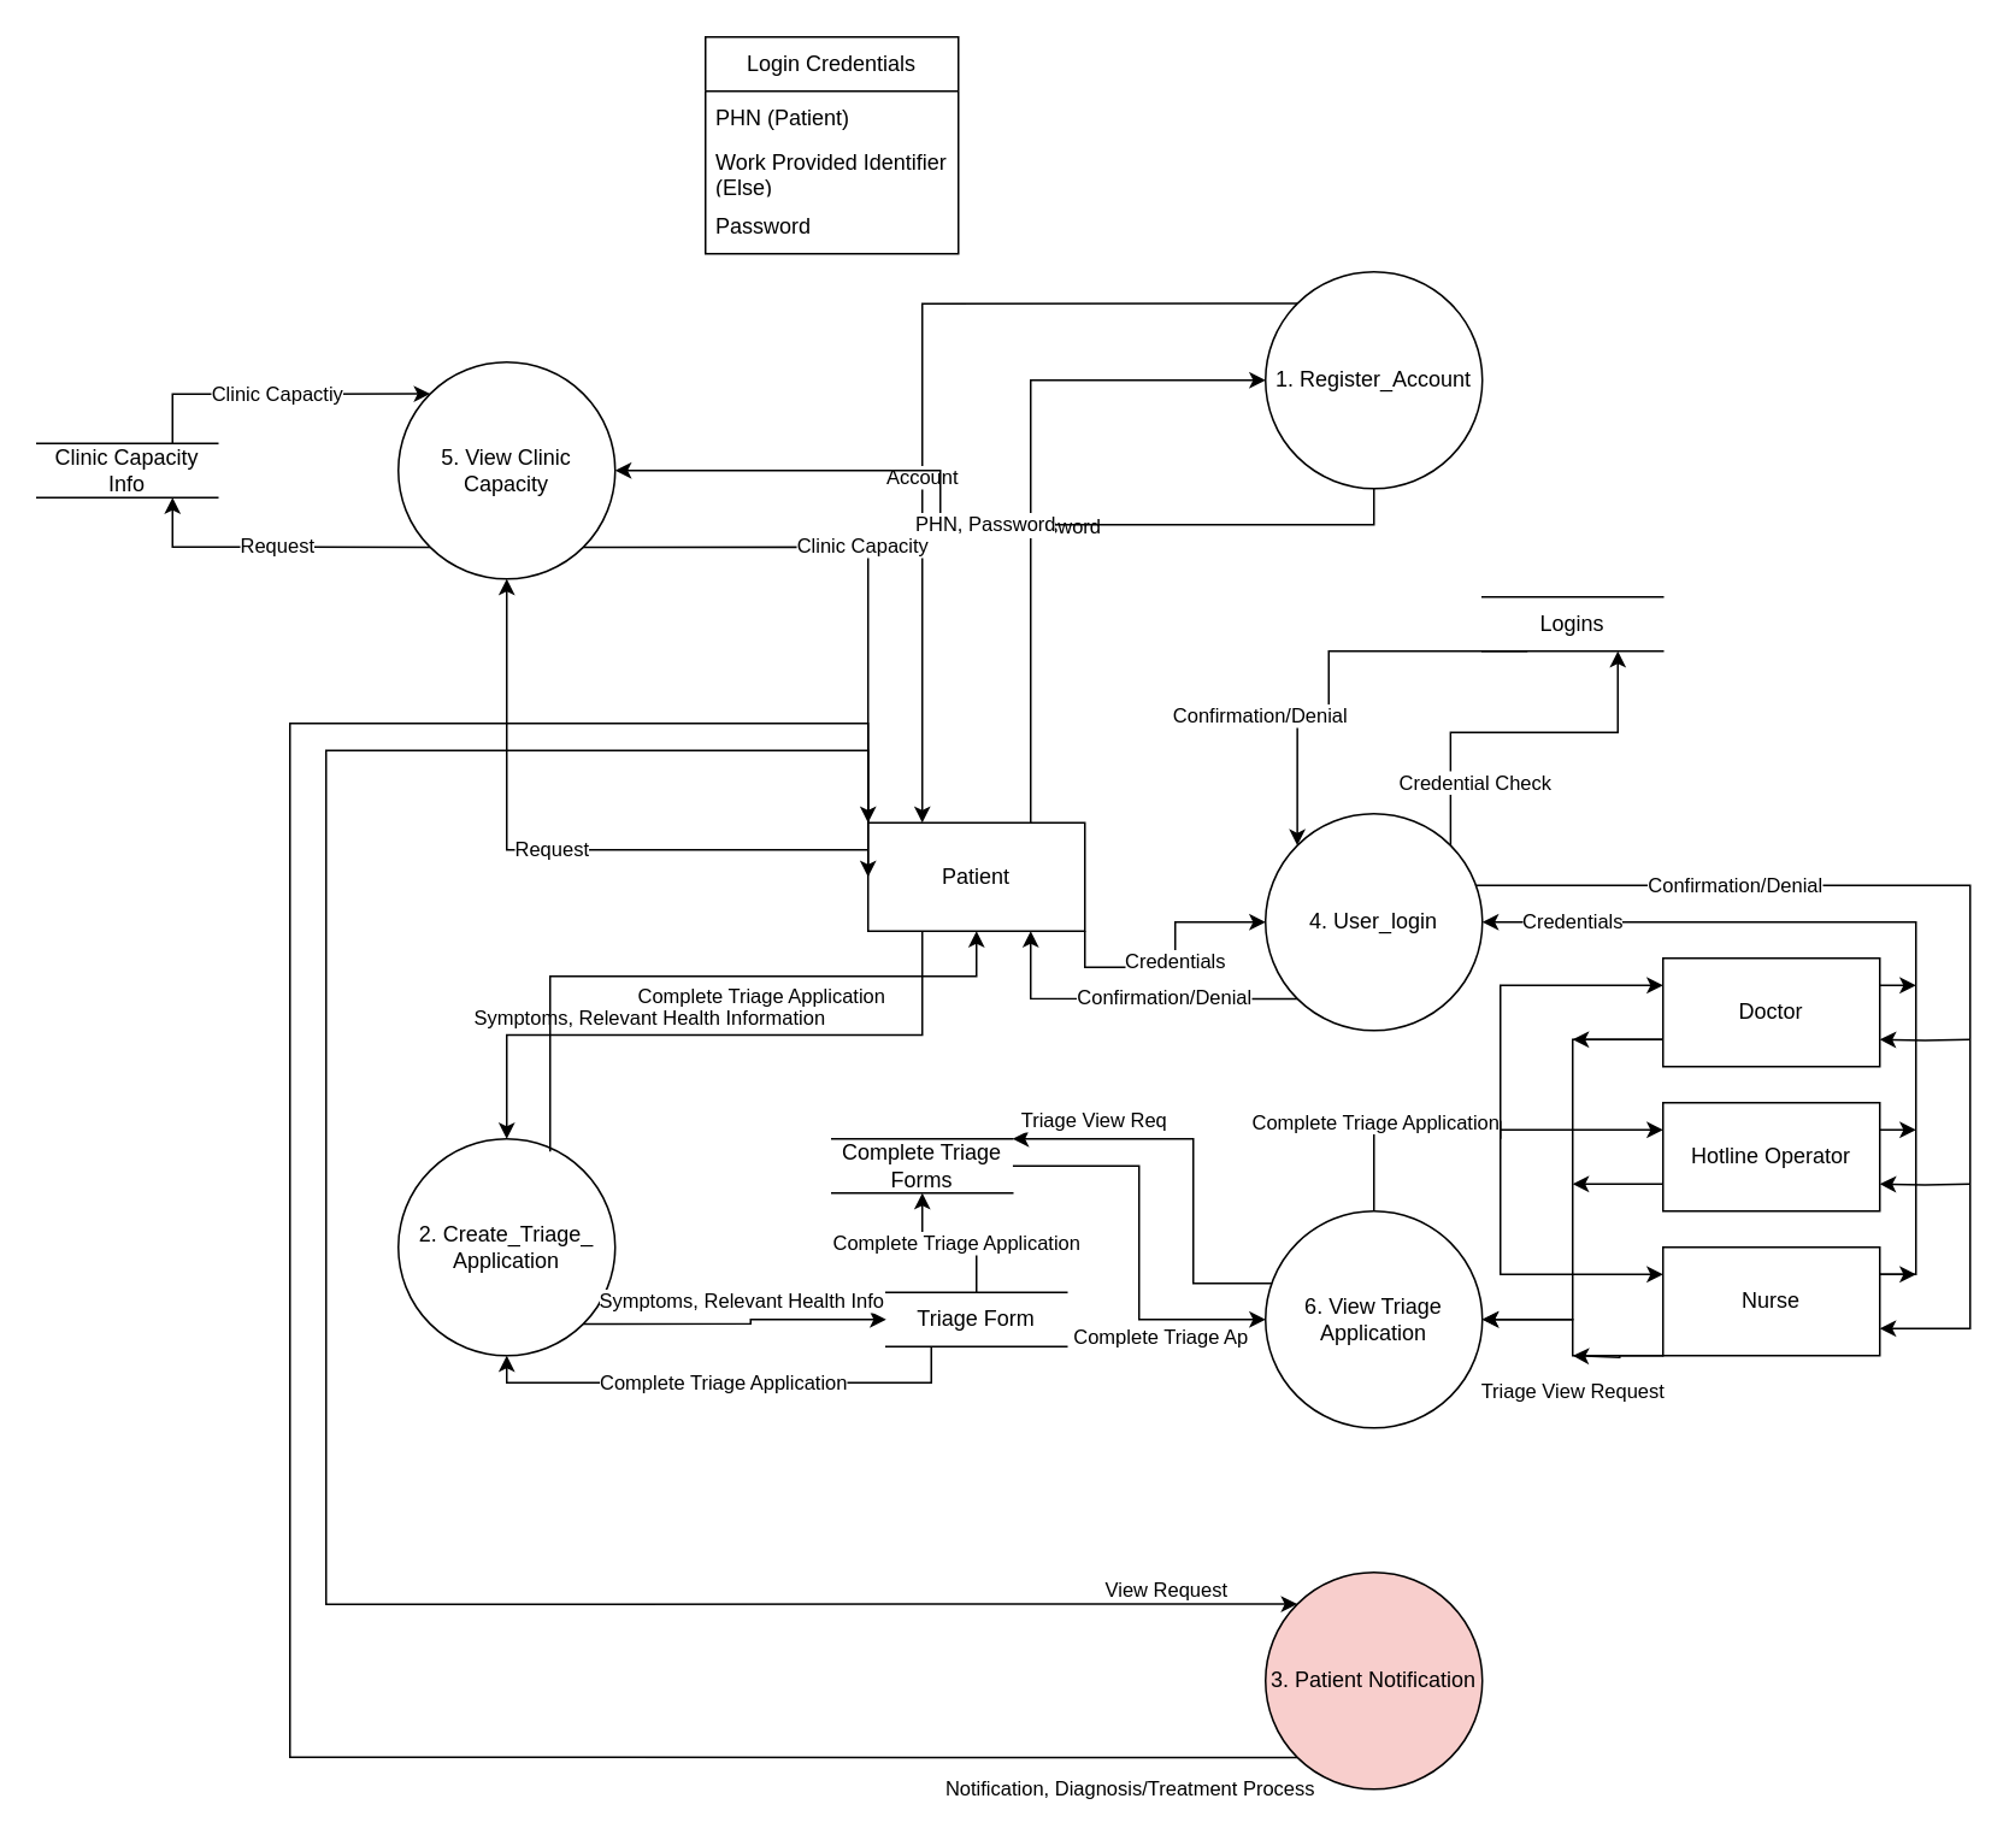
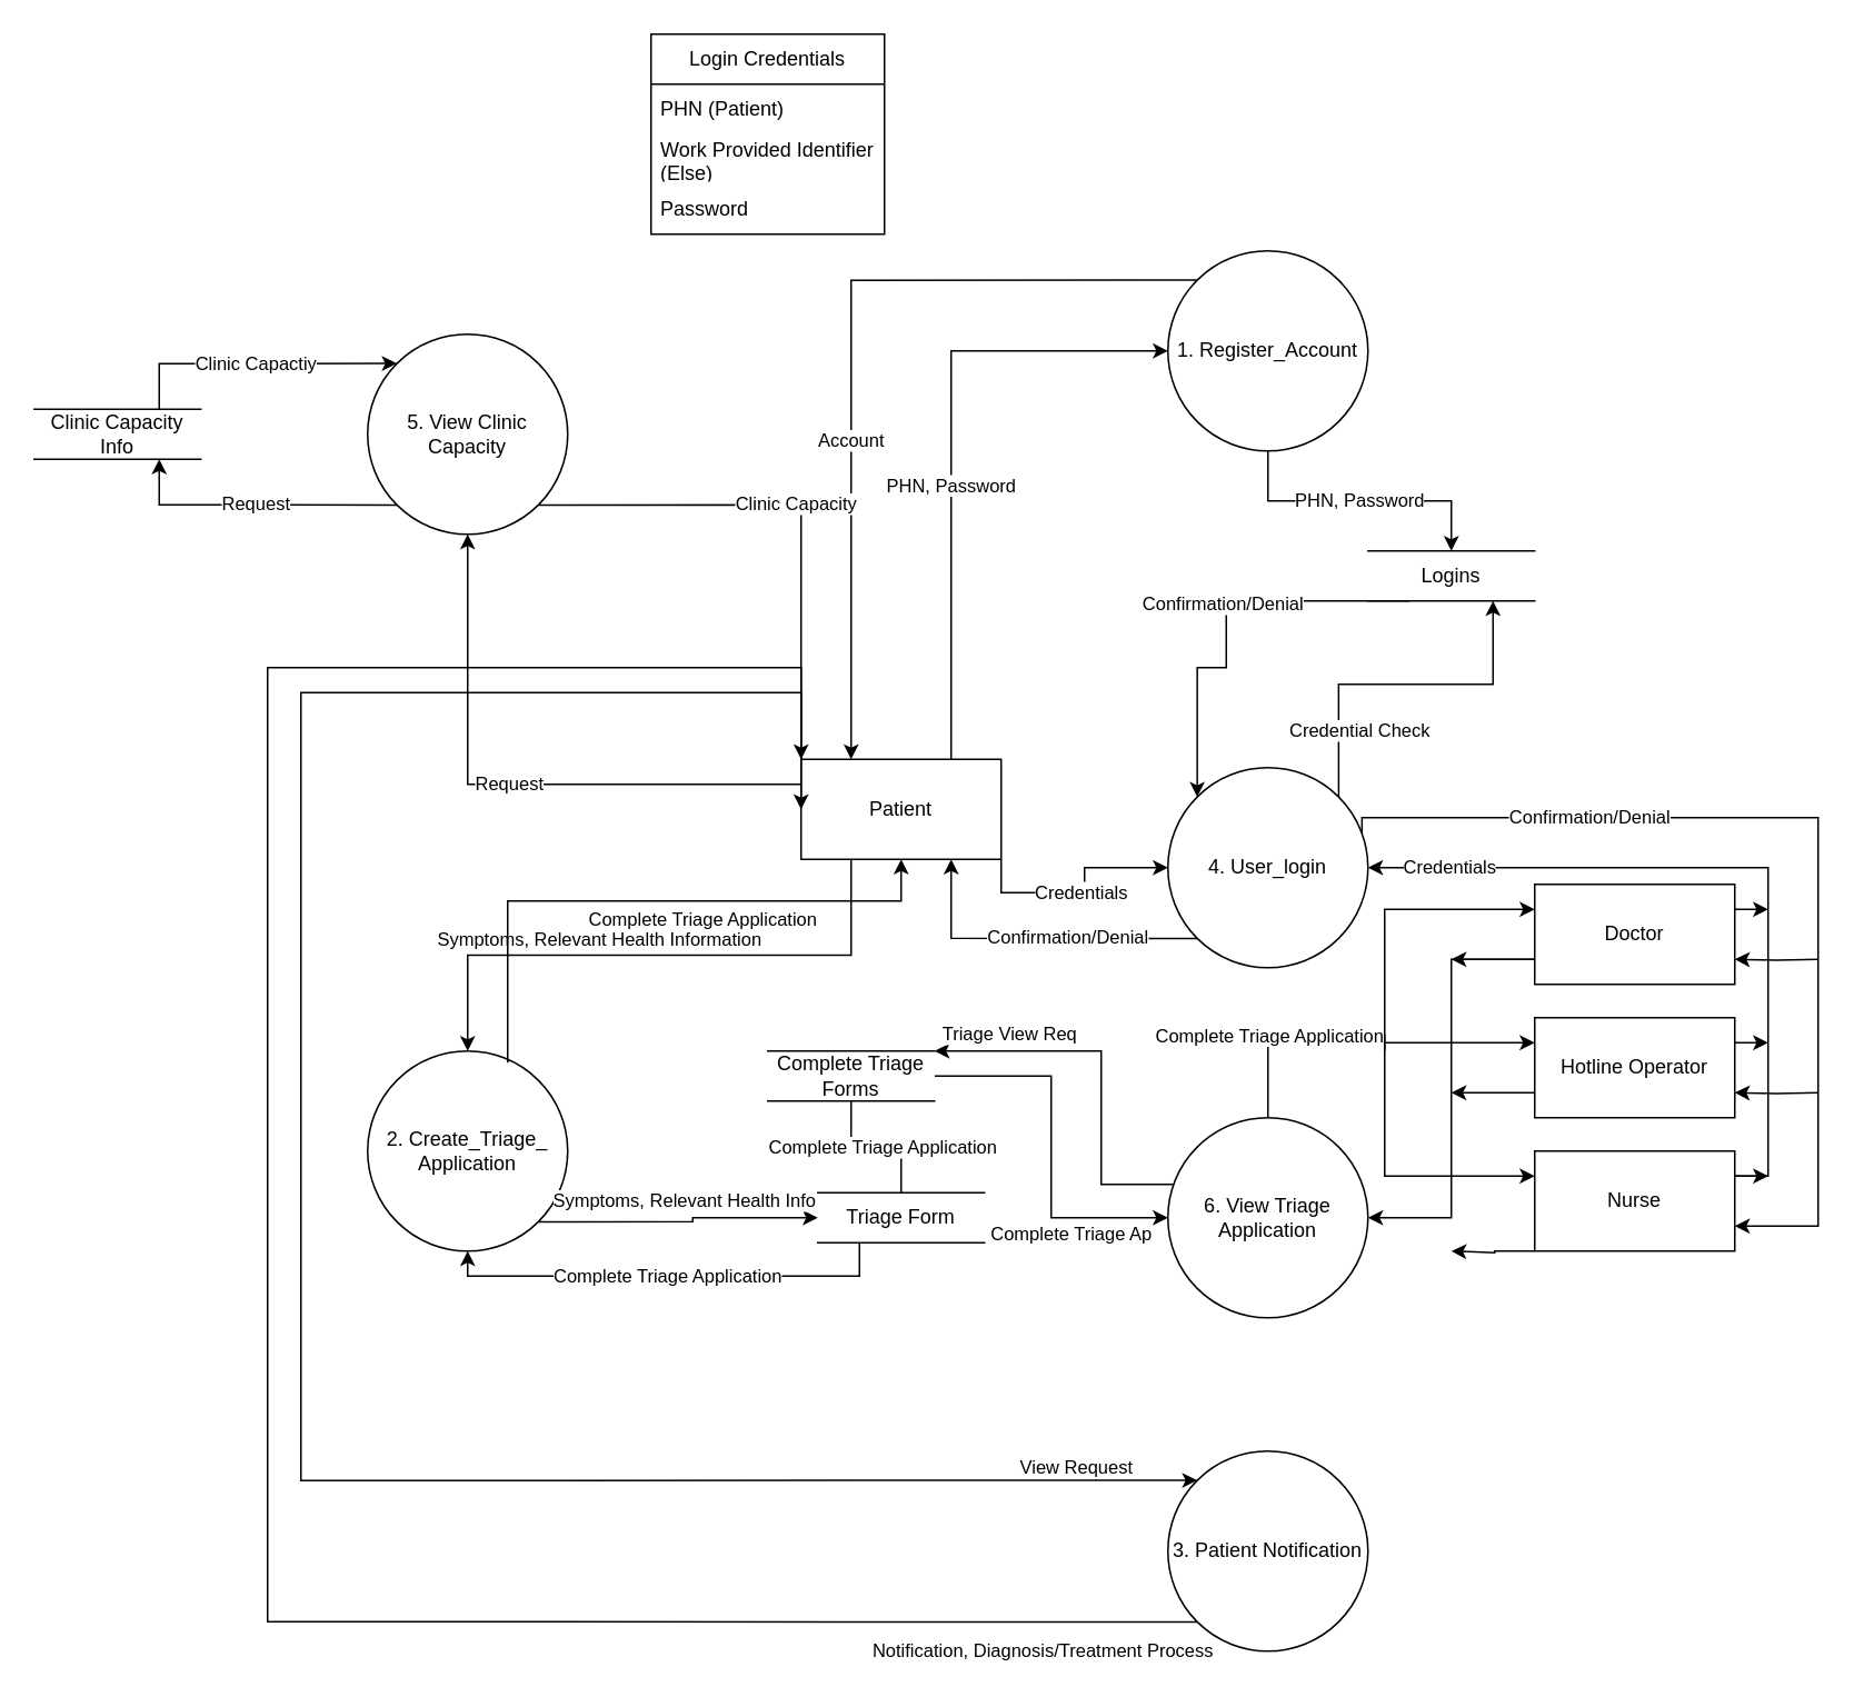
- <mxCell id="9" value="PHN, Password" style="edgeStyle=orthogonalEdgeStyle;rounded=0;orthogonalLoop=1;jettySize=auto;html=1;exitX=0.5;exitY=1;exitDx=0;exitDy=0;" edge="1" parent="1" source="10" target="32"><mxGeometry relative="1" as="geometry" /></mxCell>
+ <mxCell id="9" value="PHN, Password" style="edgeStyle=orthogonalEdgeStyle;rounded=0;orthogonalLoop=1;jettySize=auto;html=1;exitX=0.5;exitY=1;exitDx=0;exitDy=0;entryX=0.5;entryY=0;entryDx=0;entryDy=0;" edge="1" parent="1" source="10" target="12"><mxGeometry relative="1" as="geometry" /></mxCell>
- <mxCell id="16" value="4. User_login" style="ellipse;whiteSpace=wrap;html=1;aspect=fixed;points=[[0,0,0,0,0],[0,0.5,0,0,0],[0,1,0,0,0],[0.5,0,0,0,0],[0.5,1,0,0,0],[0.97,0.33,0,0,0],[1,0.5,0,0,0],[1,1,0,0,0]];" vertex="1" parent="1"><mxGeometry x="700" y="450" width="120" height="120" as="geometry" /></mxCell>
+ <mxCell id="16" value="4. User_login" style="ellipse;whiteSpace=wrap;html=1;aspect=fixed;points=[[0,0,0,0,0],[0,0.5,0,0,0],[0,1,0,0,0],[0.5,0,0,0,0],[0.5,1,0,0,0],[0.97,0.33,0,0,0],[1,0.5,0,0,0],[1,1,0,0,0]];" vertex="1" parent="1"><mxGeometry x="700" y="460" width="120" height="120" as="geometry" /></mxCell>
- <mxCell id="48" value="Complete Triage Application" style="edgeStyle=orthogonalEdgeStyle;rounded=0;orthogonalLoop=1;jettySize=auto;html=1;exitX=0.5;exitY=0;exitDx=0;exitDy=0;entryX=0.5;entryY=1;entryDx=0;entryDy=0;" edge="1" parent="1" source="50" target="55"><mxGeometry x="-0.091" relative="1" as="geometry"><mxPoint as="offset" /></mxGeometry></mxCell>
+ <mxCell id="48" value="Complete Triage Application" style="edgeStyle=orthogonalEdgeStyle;rounded=0;orthogonalLoop=1;jettySize=auto;html=1;exitX=0.5;exitY=0;exitDx=0;exitDy=0;entryX=0.5;entryY=1;entryDx=0;entryDy=0;endArrow=none;" edge="1" parent="1" source="50" target="55"><mxGeometry x="-0.091" relative="1" as="geometry"><mxPoint as="offset" /></mxGeometry></mxCell>
- <mxCell id="40" value="Triage View Request" style="edgeStyle=orthogonalEdgeStyle;rounded=0;orthogonalLoop=1;jettySize=auto;html=1;exitX=0;exitY=0.75;exitDx=0;exitDy=0;entryX=1;entryY=0.5;entryDx=0;entryDy=0;" edge="1" parent="1" source="43" target="37"><mxGeometry x="-0.037" y="-20" relative="1" as="geometry"><Array as="points"><mxPoint x="920" y="750" /><mxPoint x="870" y="750" /><mxPoint x="870" y="730" /></Array><mxPoint x="-20" y="20" as="offset" /></mxGeometry></mxCell>
- <mxCell id="28" value="3. Patient Notification" style="ellipse;whiteSpace=wrap;html=1;aspect=fixed;fillColor=#f8cecc;" vertex="1" parent="1"><mxGeometry x="700" y="870" width="120" height="120" as="geometry" /></mxCell>
+ <mxCell id="28" value="3. Patient Notification" style="ellipse;whiteSpace=wrap;html=1;aspect=fixed;" vertex="1" parent="1"><mxGeometry x="700" y="870" width="120" height="120" as="geometry" /></mxCell>
